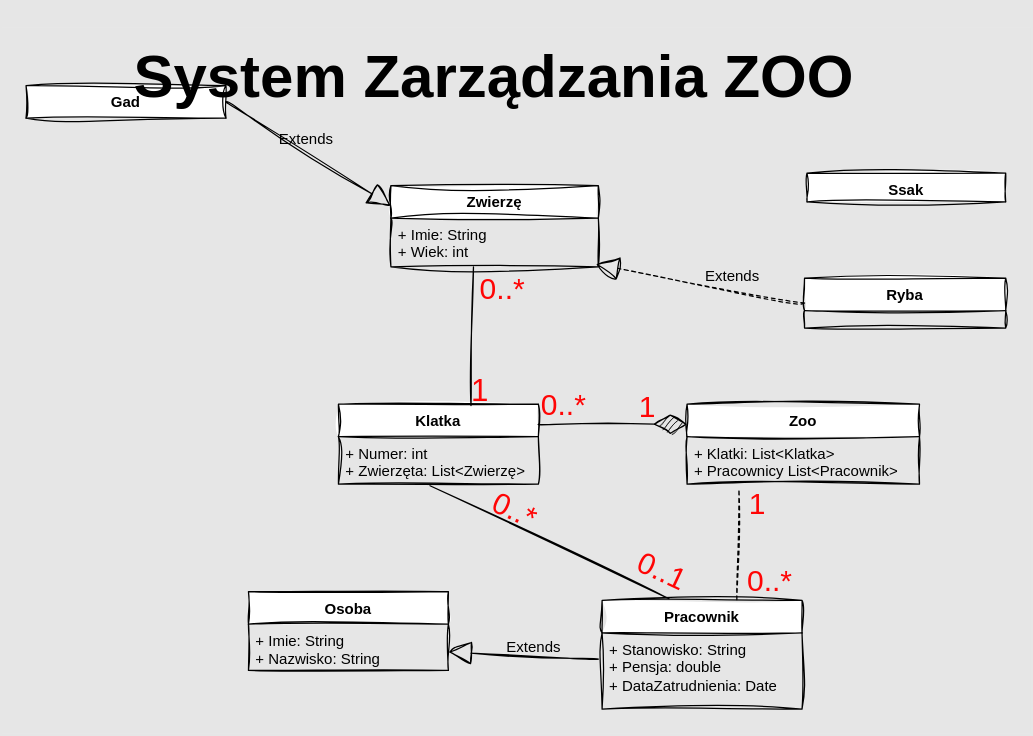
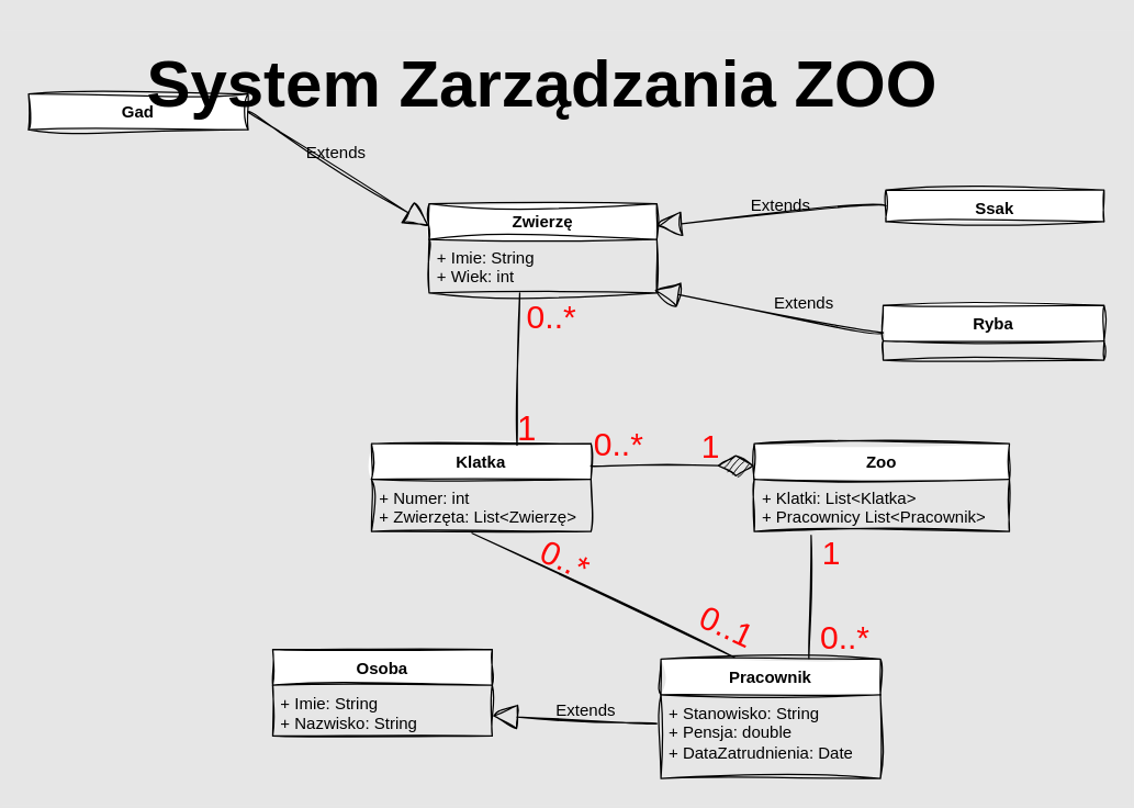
+ <mxCell id="5" value="Extends" style="endArrow=block;endSize=16;endFill=0;html=1;rounded=0;fontSize=12;curved=1;entryX=1;entryY=0.25;entryDx=0;entryDy=0;exitX=0;exitY=0.5;exitDx=0;exitDy=0;labelBackgroundColor=none;fontColor=default;sketch=1;curveFitting=1;jiggle=2;" parent="1" source="4" target="2" edge="1"><mxGeometry x="-0.078" y="-6" width="160" relative="1" as="geometry"><mxPoint x="677" y="382" as="sourcePoint" /><mxPoint x="576" y="215" as="targetPoint" /><mxPoint as="offset" /></mxGeometry></mxCell>
- <mxCell id="9" value="Extends" style="endArrow=block;endSize=16;endFill=0;html=1;rounded=0;fontSize=12;curved=1;entryX=0.988;entryY=0.949;entryDx=0;entryDy=0;entryPerimeter=0;exitX=0;exitY=0.5;exitDx=0;exitDy=0;labelBackgroundColor=none;fontColor=default;sketch=1;curveFitting=1;jiggle=2;dashed=1;" parent="1" source="8" target="3" edge="1"><mxGeometry x="-0.277" y="-10" width="160" relative="1" as="geometry"><mxPoint x="579" y="242" as="sourcePoint" /><mxPoint x="739" y="242" as="targetPoint" /><mxPoint as="offset" /></mxGeometry></mxCell>
+ <mxCell id="9" value="Extends" style="endArrow=block;endSize=16;endFill=0;html=1;rounded=0;fontSize=12;curved=1;entryX=0.988;entryY=0.949;entryDx=0;entryDy=0;entryPerimeter=0;exitX=0;exitY=0.5;exitDx=0;exitDy=0;labelBackgroundColor=none;fontColor=default;sketch=1;curveFitting=1;jiggle=2;" parent="1" source="8" target="3" edge="1"><mxGeometry x="-0.277" y="-10" width="160" relative="1" as="geometry"><mxPoint x="579" y="242" as="sourcePoint" /><mxPoint x="739" y="242" as="targetPoint" /><mxPoint as="offset" /></mxGeometry></mxCell>
- <mxCell id="26" value="" style="endArrow=none;html=1;rounded=0;sketch=1;hachureGap=4;jiggle=2;curveFitting=1;fontFamily=Architects Daughter;fontSource=https%3A%2F%2Ffonts.googleapis.com%2Fcss%3Ffamily%3DArchitects%2BDaughter;entryX=0.223;entryY=1.074;entryDx=0;entryDy=0;entryPerimeter=0;exitX=0.674;exitY=-0.007;exitDx=0;exitDy=0;exitPerimeter=0;dashed=1;" edge="1" parent="1" source="16" target="13"><mxGeometry width="50" height="50" relative="1" as="geometry"><mxPoint x="572" y="442" as="sourcePoint" /><mxPoint x="622" y="392" as="targetPoint" /></mxGeometry></mxCell>
+ <mxCell id="26" value="" style="endArrow=none;html=1;rounded=0;sketch=1;hachureGap=4;jiggle=2;curveFitting=1;fontFamily=Architects Daughter;fontSource=https%3A%2F%2Ffonts.googleapis.com%2Fcss%3Ffamily%3DArchitects%2BDaughter;entryX=0.223;entryY=1.074;entryDx=0;entryDy=0;entryPerimeter=0;exitX=0.674;exitY=-0.007;exitDx=0;exitDy=0;exitPerimeter=0;" edge="1" parent="1" source="16" target="13"><mxGeometry width="50" height="50" relative="1" as="geometry"><mxPoint x="572" y="442" as="sourcePoint" /><mxPoint x="622" y="392" as="targetPoint" /></mxGeometry></mxCell>
